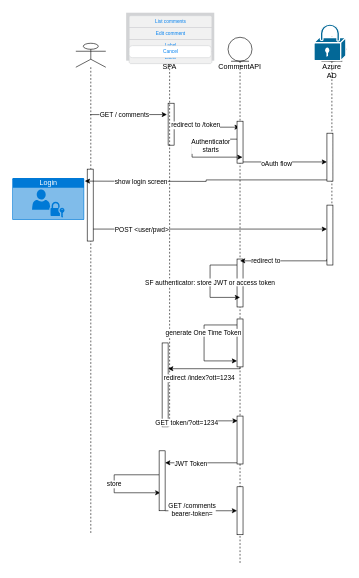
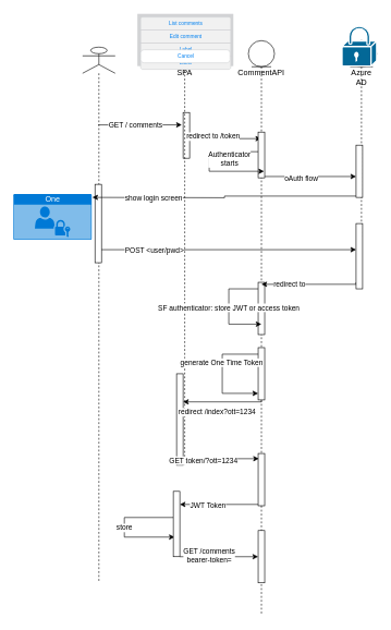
- <mxCell id="31" value="Login" style="html=1;strokeColor=none;fillColor=#0079D6;labelPosition=center;verticalLabelPosition=middle;verticalAlign=top;align=center;fontSize=12;outlineConnect=0;spacingTop=-6;fontColor=#FFFFFF;sketch=0;shape=mxgraph.sitemap.login;" vertex="1" parent="1"><mxGeometry x="20" y="296" width="120" height="70" as="geometry" /></mxCell>
+ <mxCell id="31" value="One" style="html=1;strokeColor=none;fillColor=#0079D6;labelPosition=center;verticalLabelPosition=middle;verticalAlign=top;align=center;fontSize=12;outlineConnect=0;spacingTop=-6;fontColor=#FFFFFF;sketch=0;shape=mxgraph.sitemap.login;" vertex="1" parent="1"><mxGeometry x="20" y="296" width="120" height="70" as="geometry" /></mxCell>
